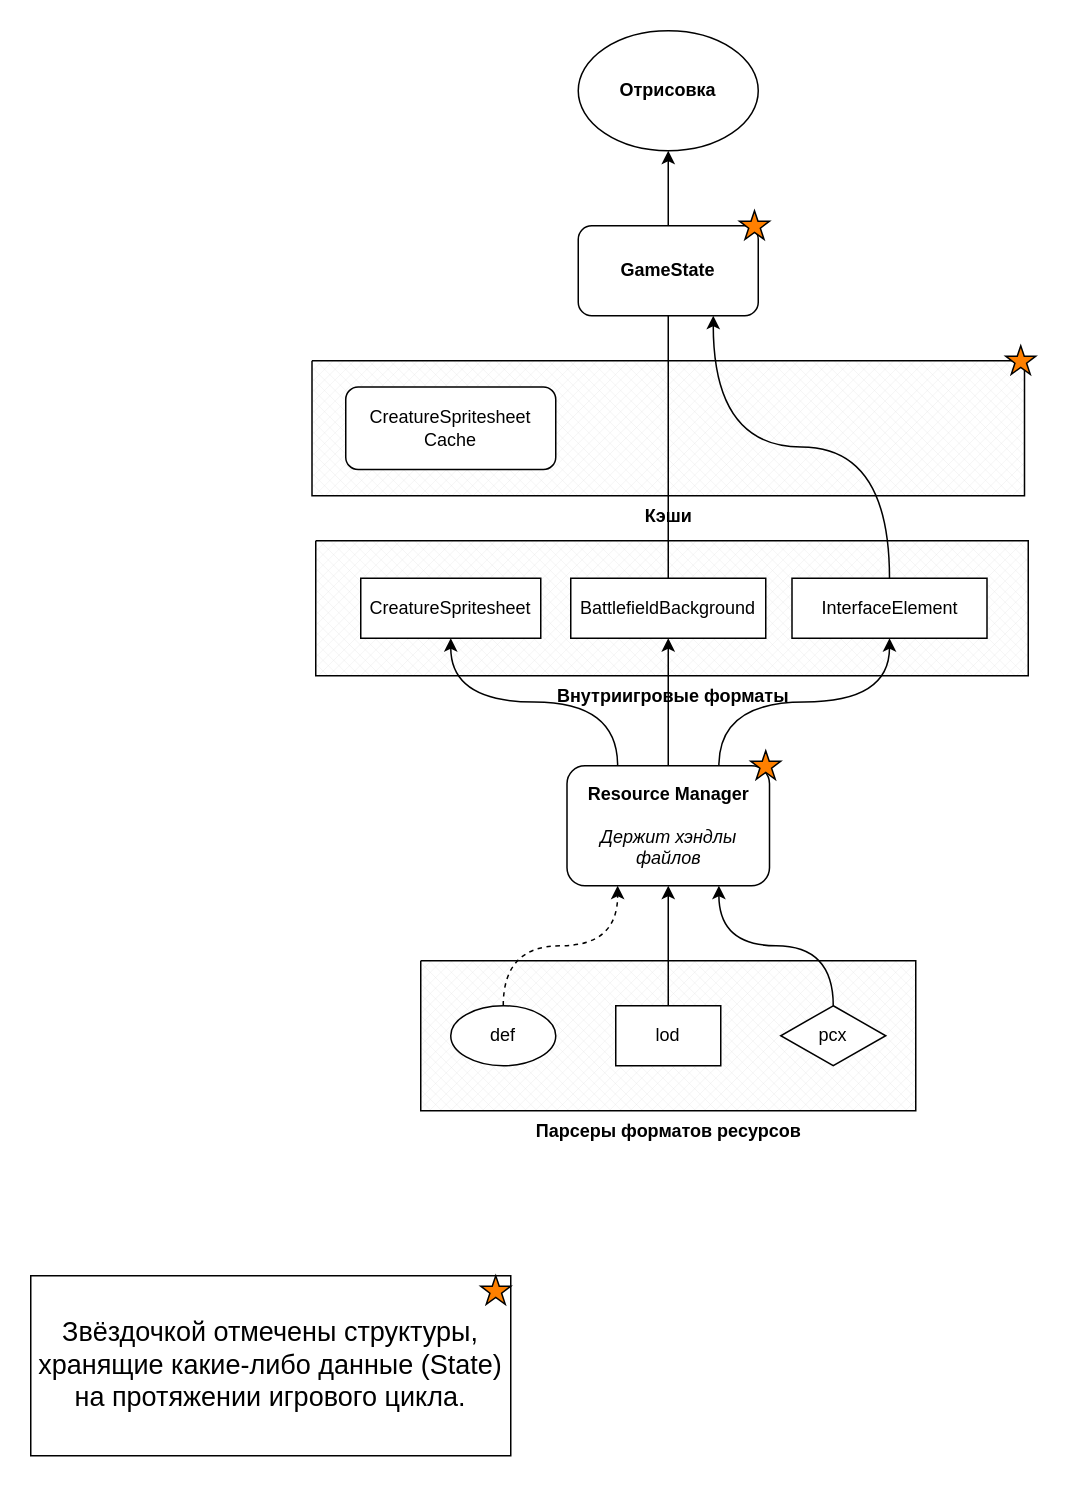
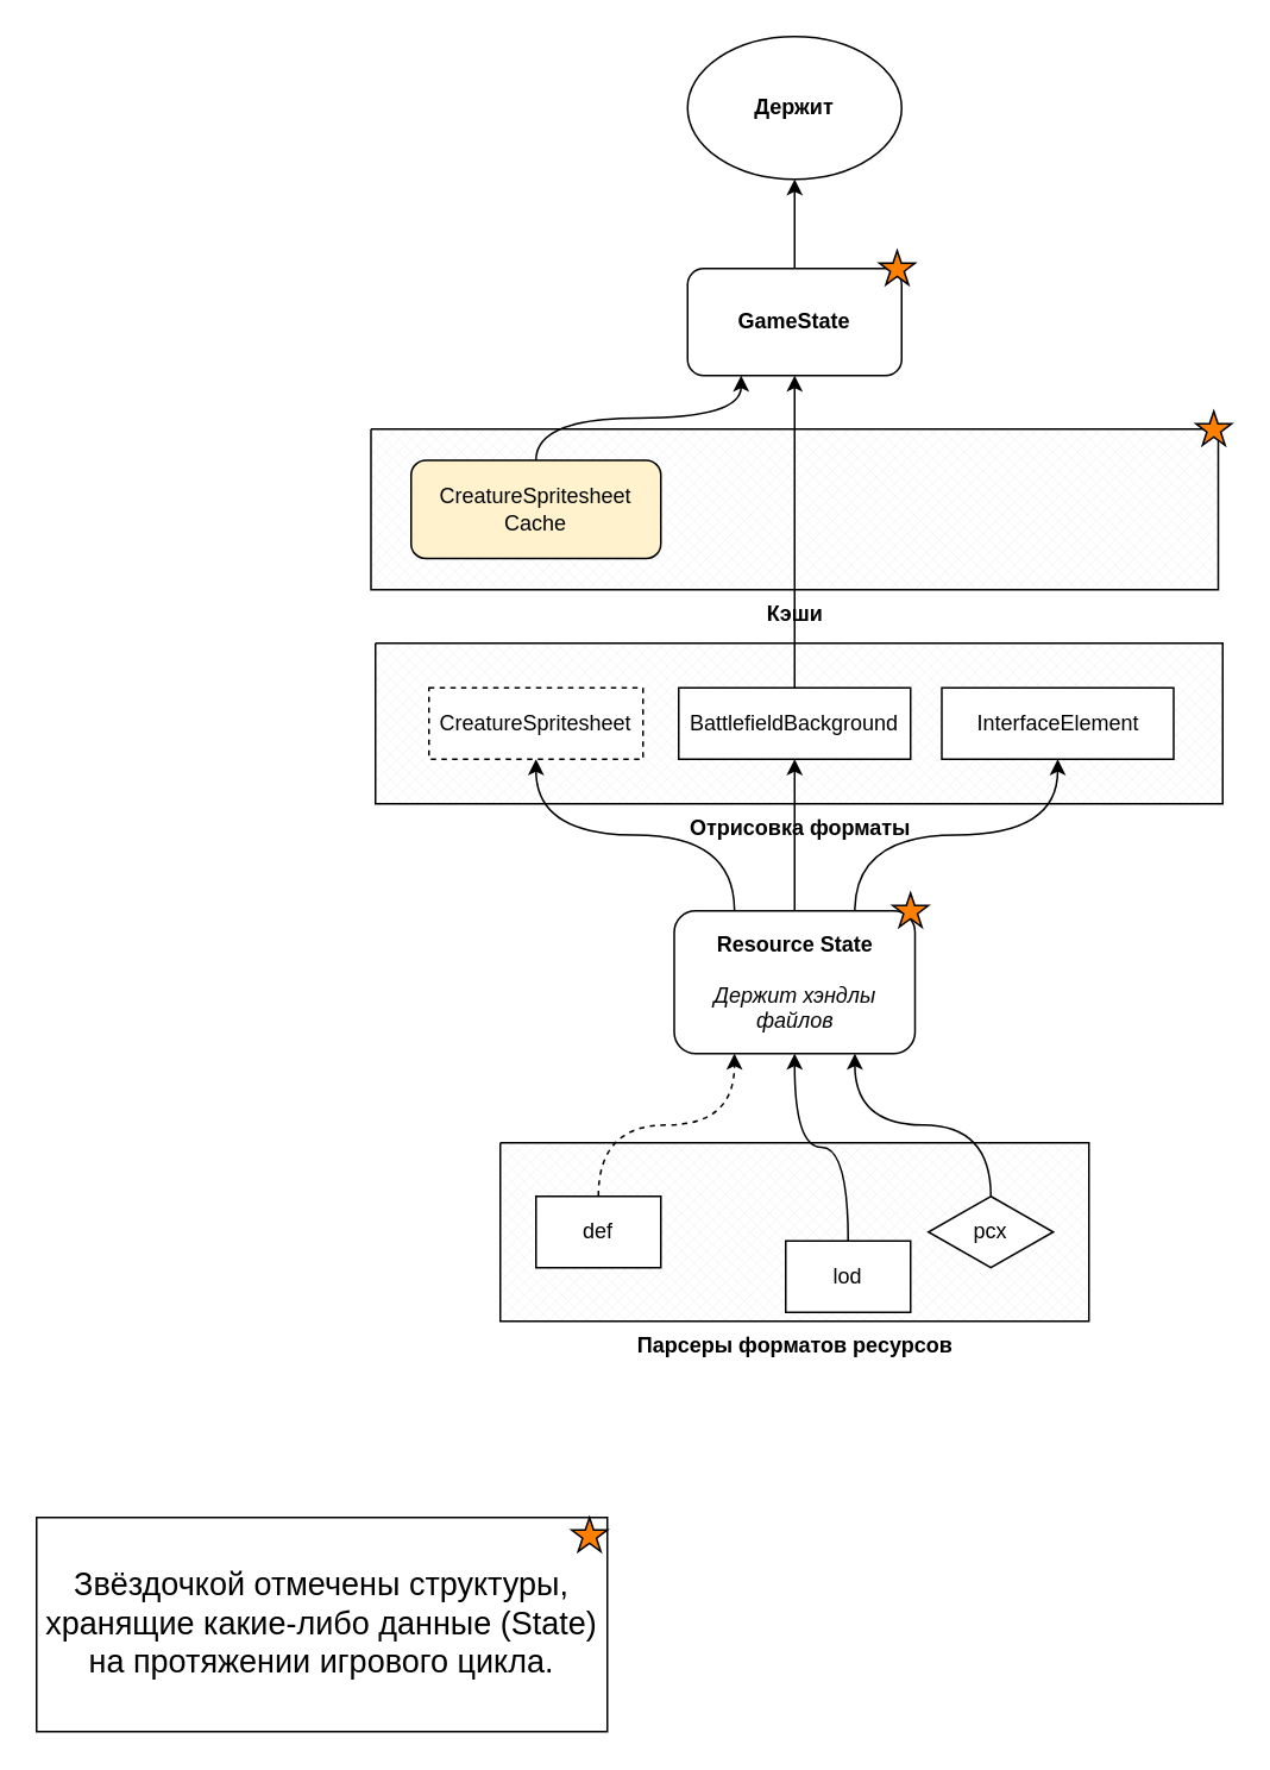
- <mxCell id="20" value="&lt;b&gt;Отрисовка&lt;/b&gt;" style="ellipse;whiteSpace=wrap;html=1;gradientColor=#ffffff;" vertex="1" parent="1"><mxGeometry x="385" y="20" width="120" height="80" as="geometry" /></mxCell>
+ <mxCell id="20" value="&lt;b&gt;Держит&lt;/b&gt;" style="ellipse;whiteSpace=wrap;html=1;gradientColor=#ffffff;" vertex="1" parent="1"><mxGeometry x="385" y="20" width="120" height="80" as="geometry" /></mxCell>
- <mxCell id="15" style="edgeStyle=orthogonalEdgeStyle;curved=1;rounded=0;sketch=0;orthogonalLoop=1;jettySize=auto;html=1;exitX=0.5;exitY=0;exitDx=0;exitDy=0;entryX=0.5;entryY=1;entryDx=0;entryDy=0;endArrow=none;" edge="1" parent="1" source="16" target="24"><mxGeometry relative="1" as="geometry" /></mxCell>
+ <mxCell id="15" style="edgeStyle=orthogonalEdgeStyle;curved=1;rounded=0;sketch=0;orthogonalLoop=1;jettySize=auto;html=1;exitX=0.5;exitY=0;exitDx=0;exitDy=0;entryX=0.5;entryY=1;entryDx=0;entryDy=0;" edge="1" parent="1" source="16" target="24"><mxGeometry relative="1" as="geometry" /></mxCell>
+ <mxCell id="21" style="edgeStyle=orthogonalEdgeStyle;curved=1;rounded=0;sketch=0;orthogonalLoop=1;jettySize=auto;html=1;exitX=0.5;exitY=0;exitDx=0;exitDy=0;entryX=0.25;entryY=1;entryDx=0;entryDy=0;" edge="1" parent="1" source="22" target="24"><mxGeometry relative="1" as="geometry" /></mxCell>
- <mxCell id="22" value="&lt;div&gt;CreatureSpritesheet&lt;/div&gt;&lt;div&gt;Cache&lt;br&gt;&lt;/div&gt;" style="rounded=1;whiteSpace=wrap;html=1;" vertex="1" parent="1"><mxGeometry x="230" y="257.5" width="140" height="55" as="geometry" /></mxCell>
+ <mxCell id="22" value="&lt;div&gt;CreatureSpritesheet&lt;/div&gt;&lt;div&gt;Cache&lt;br&gt;&lt;/div&gt;" style="rounded=1;whiteSpace=wrap;html=1;fillColor=#fff2cc;" vertex="1" parent="1"><mxGeometry x="230" y="257.5" width="140" height="55" as="geometry" /></mxCell>
- <mxCell id="18" style="edgeStyle=orthogonalEdgeStyle;curved=1;rounded=0;sketch=0;orthogonalLoop=1;jettySize=auto;html=1;exitX=0.5;exitY=0;exitDx=0;exitDy=0;entryX=0.75;entryY=1;entryDx=0;entryDy=0;" edge="1" parent="1" source="19" target="24"><mxGeometry relative="1" as="geometry" /></mxCell>
- <mxCell id="13" value="&lt;div&gt;CreatureSpritesheet&lt;/div&gt;" style="rounded=0;whiteSpace=wrap;html=1;" vertex="1" parent="1"><mxGeometry x="240" y="385" width="120" height="40" as="geometry" /></mxCell>
+ <mxCell id="13" value="&lt;div&gt;CreatureSpritesheet&lt;/div&gt;" style="rounded=0;whiteSpace=wrap;html=1;dashed=1;" vertex="1" parent="1"><mxGeometry x="240" y="385" width="120" height="40" as="geometry" /></mxCell>
- <mxCell id="3" value="&lt;b&gt;Внутриигровые форматы&lt;br&gt;&lt;/b&gt;" style="verticalLabelPosition=bottom;verticalAlign=top;html=1;shape=mxgraph.basic.patternFillRect;fillStyle=diagGrid;step=5;fillStrokeWidth=0.2;fillStrokeColor=#dddddd;labelPosition=center;align=center;horizontal=1;" vertex="1" parent="1"><mxGeometry x="210" y="360" width="475" height="90" as="geometry" /></mxCell>
+ <mxCell id="3" value="&lt;b&gt;Отрисовка форматы&lt;br&gt;&lt;/b&gt;" style="verticalLabelPosition=bottom;verticalAlign=top;html=1;shape=mxgraph.basic.patternFillRect;fillStyle=diagGrid;step=5;fillStrokeWidth=0.2;fillStrokeColor=#dddddd;labelPosition=center;align=center;horizontal=1;" vertex="1" parent="1"><mxGeometry x="210" y="360" width="475" height="90" as="geometry" /></mxCell>
- <mxCell id="5" value="&lt;div&gt;&lt;b&gt;Resource Manager&lt;/b&gt;&lt;/div&gt;&lt;div&gt;&lt;br&gt;&lt;/div&gt;&lt;div&gt;&lt;i&gt;Держит хэндлы файлов&lt;/i&gt;&lt;br&gt;&lt;/div&gt;" style="rounded=1;whiteSpace=wrap;html=1;" vertex="1" parent="1"><mxGeometry x="377.5" y="510" width="135" height="80" as="geometry" /></mxCell>
+ <mxCell id="5" value="&lt;div&gt;&lt;b&gt;Resource State&lt;/b&gt;&lt;/div&gt;&lt;div&gt;&lt;br&gt;&lt;/div&gt;&lt;div&gt;&lt;i&gt;Держит хэндлы файлов&lt;/i&gt;&lt;br&gt;&lt;/div&gt;" style="rounded=1;whiteSpace=wrap;html=1;" vertex="1" parent="1"><mxGeometry x="377.5" y="510" width="135" height="80" as="geometry" /></mxCell>
- <mxCell id="7" value="&lt;div&gt;def&lt;/div&gt;" style="ellipse;whiteSpace=wrap;html=1;" vertex="1" parent="1"><mxGeometry x="300" y="670" width="70" height="40" as="geometry" /></mxCell>
+ <mxCell id="7" value="&lt;div&gt;def&lt;/div&gt;" style="rounded=0;whiteSpace=wrap;html=1;" vertex="1" parent="1"><mxGeometry x="300" y="670" width="70" height="40" as="geometry" /></mxCell>
- <mxCell id="9" value="&lt;div&gt;lod&lt;/div&gt;" style="rounded=0;whiteSpace=wrap;html=1;" vertex="1" parent="1"><mxGeometry x="410" y="670" width="70" height="40" as="geometry" /></mxCell>
+ <mxCell id="9" value="&lt;div&gt;lod&lt;/div&gt;" style="rounded=0;whiteSpace=wrap;html=1;" vertex="1" parent="1"><mxGeometry x="440" y="695" width="70" height="40" as="geometry" /></mxCell>
